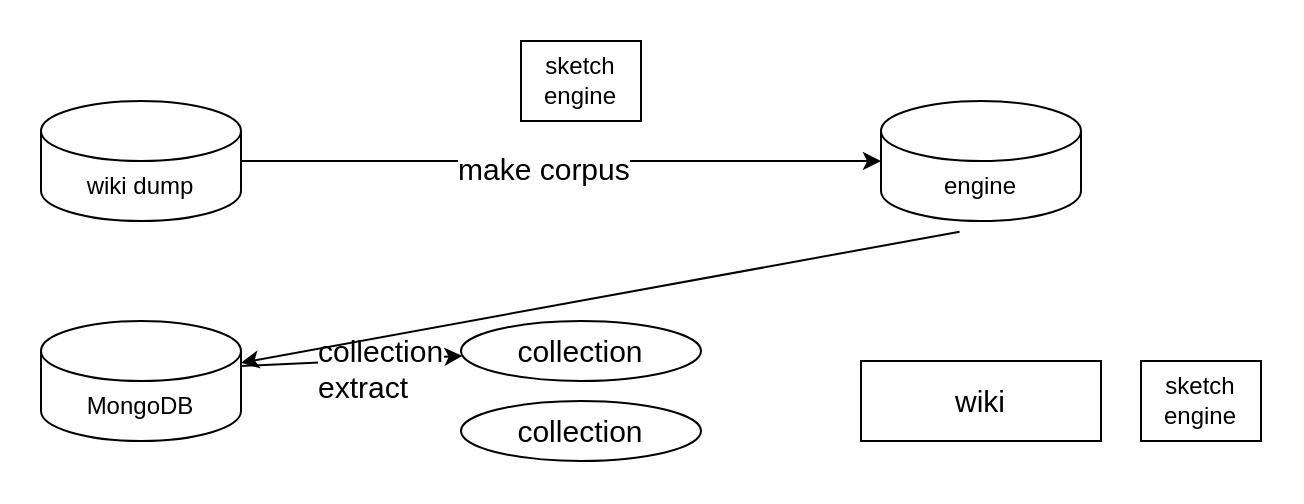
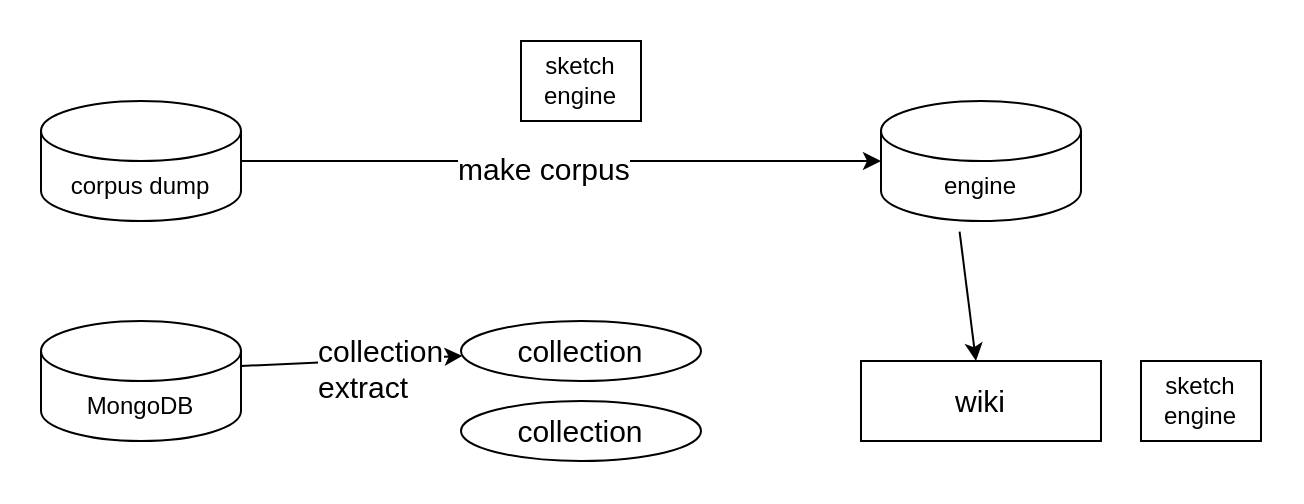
- <mxCell id="3" value="wiki dump" style="shape=cylinder3;whiteSpace=wrap;html=1;boundedLbl=1;backgroundOutline=1;size=15;" parent="1" vertex="1"><mxGeometry x="20" y="50" width="100" height="60" as="geometry" /></mxCell>
+ <mxCell id="3" value="corpus dump" style="shape=cylinder3;whiteSpace=wrap;html=1;boundedLbl=1;backgroundOutline=1;size=15;" parent="1" vertex="1"><mxGeometry x="20" y="50" width="100" height="60" as="geometry" /></mxCell>
- <mxCell id="13" value="" style="endArrow=classic;html=1;rounded=0;fontSize=15;exitX=0.393;exitY=1.089;exitDx=0;exitDy=0;exitPerimeter=0;" parent="1" source="4" target="7" edge="1"><mxGeometry width="50" height="50" relative="1" as="geometry"><mxPoint x="190" y="310" as="sourcePoint" /><mxPoint x="240" y="260" as="targetPoint" /></mxGeometry></mxCell>
+ <mxCell id="13" value="" style="endArrow=classic;html=1;rounded=0;fontSize=15;exitX=0.393;exitY=1.089;exitDx=0;exitDy=0;exitPerimeter=0;" parent="1" source="4" target="12" edge="1"><mxGeometry width="50" height="50" relative="1" as="geometry"><mxPoint x="190" y="310" as="sourcePoint" /><mxPoint x="240" y="260" as="targetPoint" /></mxGeometry></mxCell>
